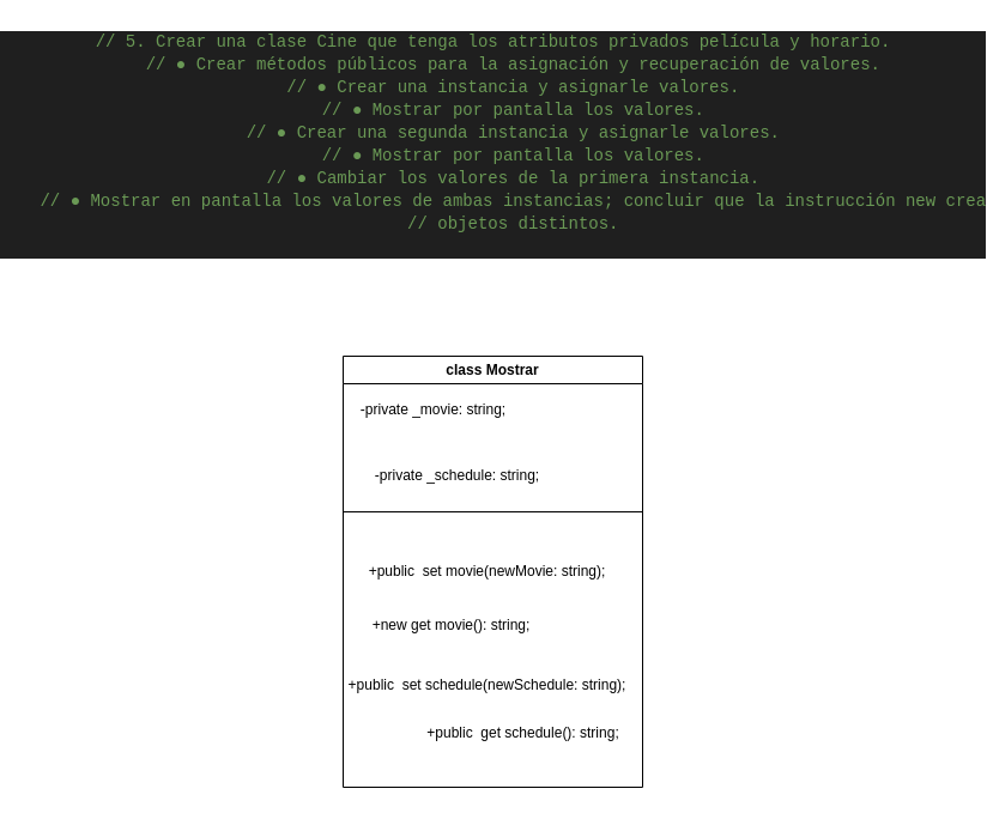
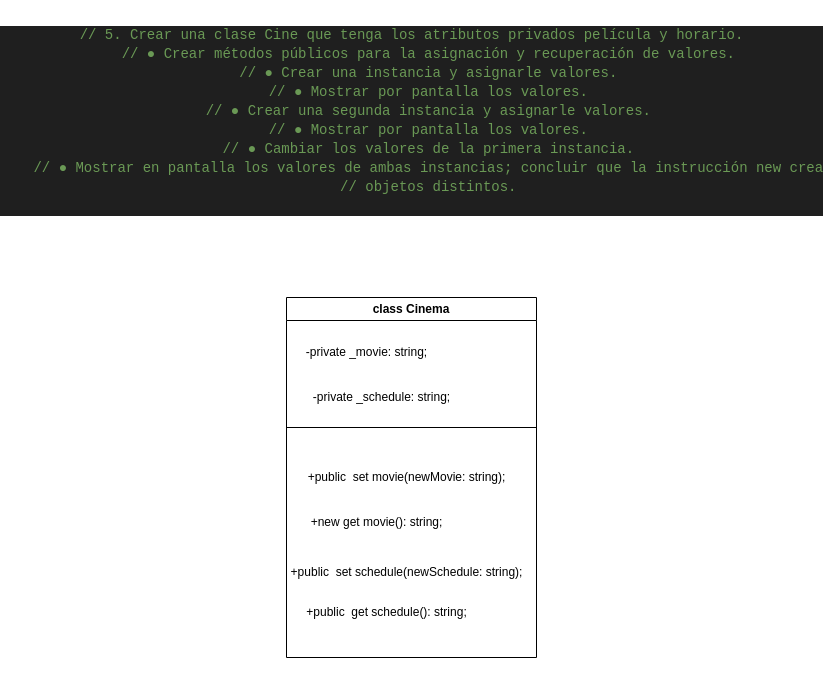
- <mxCell id="3" value="class Mostrar" style="swimlane;whiteSpace=wrap;html=1;" vertex="1" parent="1"><mxGeometry x="285" y="297" width="250" height="360" as="geometry" /></mxCell>
+ <mxCell id="3" value="class Cinema" style="swimlane;whiteSpace=wrap;html=1;" vertex="1" parent="1"><mxGeometry x="285" y="297" width="250" height="360" as="geometry" /></mxCell>
- <mxCell id="4" value="-private _movie: string;" style="text;html=1;align=center;verticalAlign=middle;resizable=0;points=[];autosize=1;strokeColor=none;fillColor=none;" vertex="1" parent="3"><mxGeometry x="5" y="30" width="140" height="30" as="geometry" /></mxCell>
+ <mxCell id="4" value="-private _movie: string;" style="text;html=1;align=center;verticalAlign=middle;resizable=0;points=[];autosize=1;strokeColor=none;fillColor=none;" vertex="1" parent="3"><mxGeometry x="10" y="40" width="140" height="30" as="geometry" /></mxCell>
- <mxCell id="9" value="+public&amp;nbsp; get schedule(): string;" style="text;html=1;align=center;verticalAlign=middle;resizable=0;points=[];autosize=1;strokeColor=none;fillColor=none;" vertex="1" parent="3"><mxGeometry x="60" y="300" width="180" height="30" as="geometry" /></mxCell>
+ <mxCell id="9" value="+public&amp;nbsp; get schedule(): string;" style="text;html=1;align=center;verticalAlign=middle;resizable=0;points=[];autosize=1;strokeColor=none;fillColor=none;" vertex="1" parent="3"><mxGeometry x="10" y="300" width="180" height="30" as="geometry" /></mxCell>
